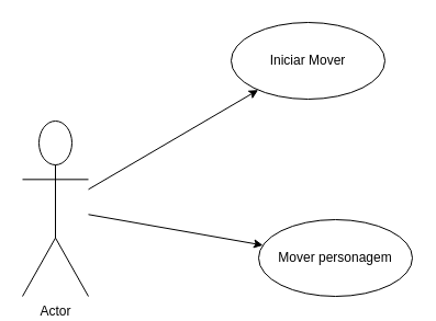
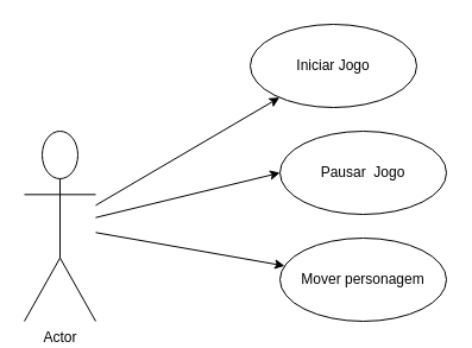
- <mxCell id="2" value="Iniciar Mover" style="ellipse;whiteSpace=wrap;html=1;" vertex="1" parent="1"><mxGeometry x="210" y="20" width="140" height="70" as="geometry" /></mxCell>
+ <mxCell id="2" value="Iniciar Jogo" style="ellipse;whiteSpace=wrap;html=1;" vertex="1" parent="1"><mxGeometry x="210" y="20" width="140" height="70" as="geometry" /></mxCell>
+ <mxCell id="7" value="Pausar&amp;nbsp; Jogo" style="ellipse;whiteSpace=wrap;html=1;" vertex="1" parent="1"><mxGeometry x="235" y="110" width="140" height="70" as="geometry" /></mxCell>
+ <mxCell id="4" style="edgeStyle=none;html=1;entryX=0;entryY=0.5;entryDx=0;entryDy=0;" edge="1" parent="1" source="6" target="7"><mxGeometry relative="1" as="geometry" /></mxCell>
